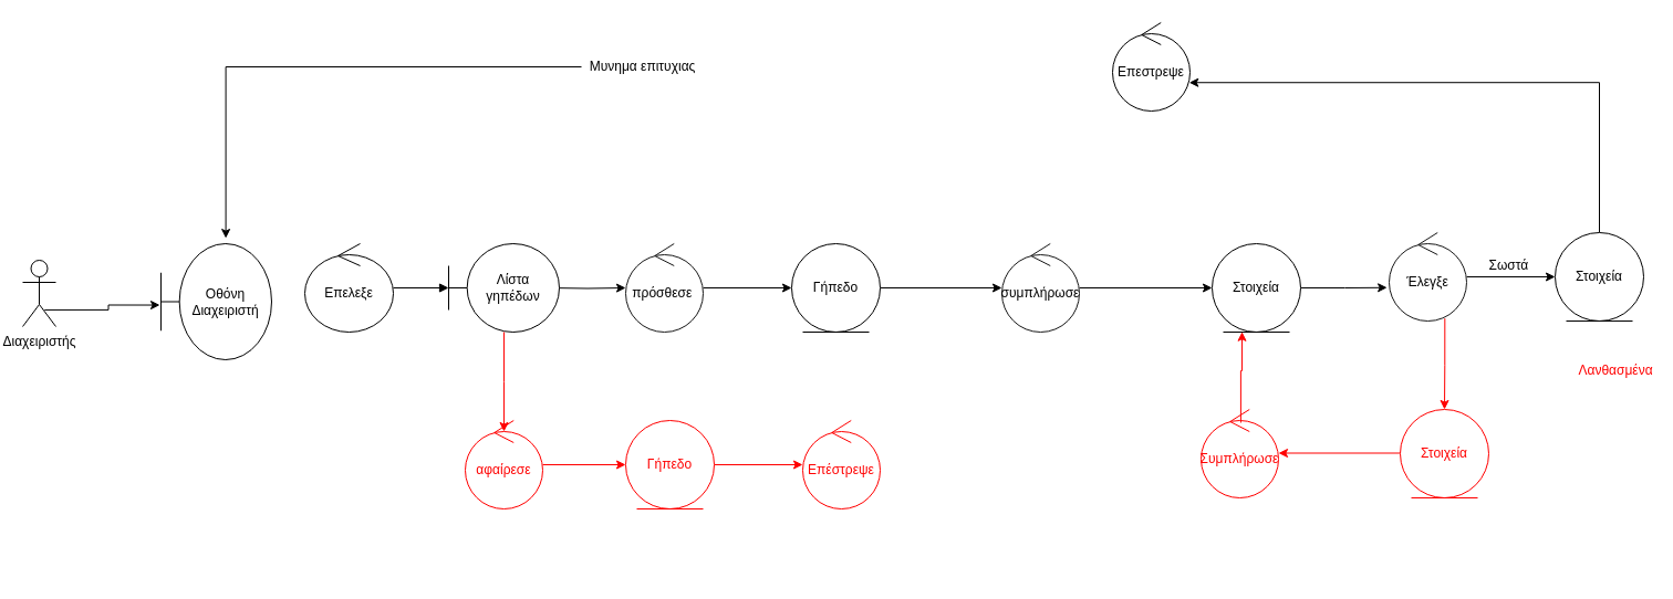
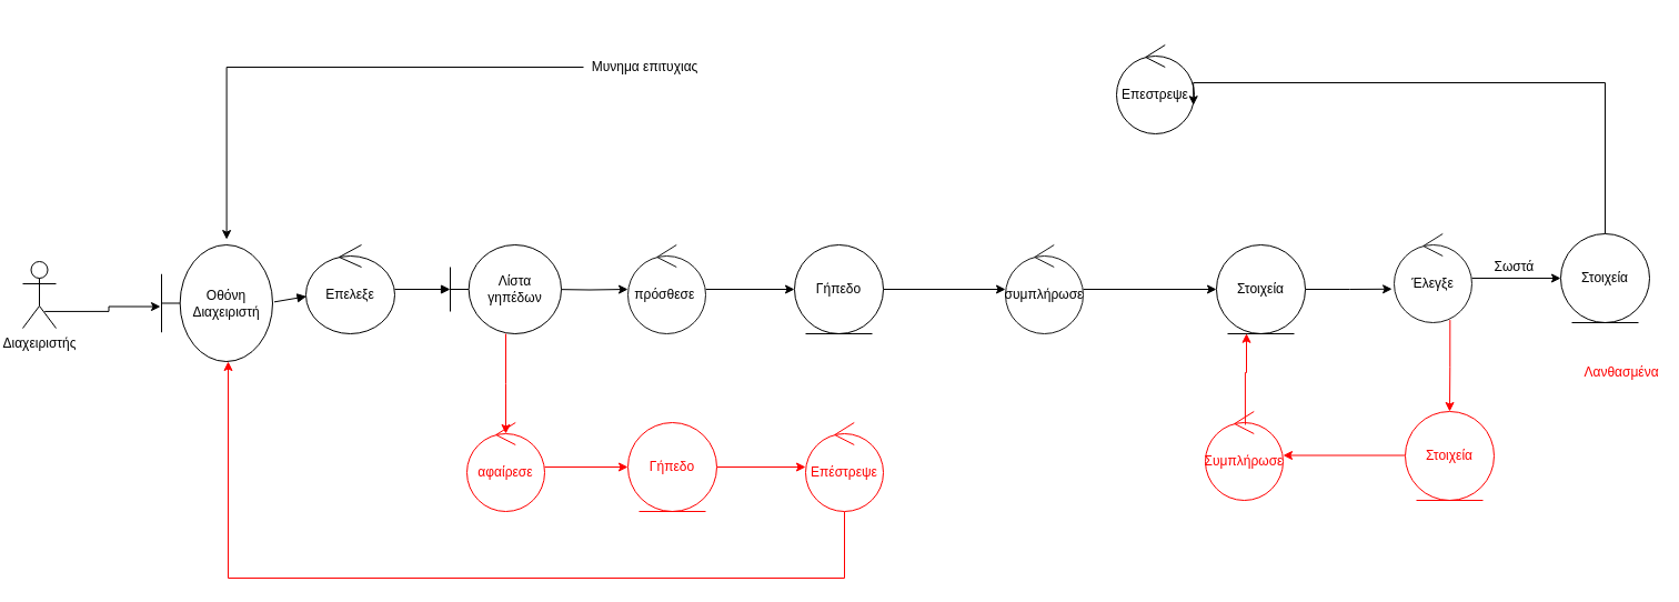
- <mxCell id="9" value="Επεστρεψε" style="ellipse;shape=umlControl;whiteSpace=wrap;html=1;" parent="1" vertex="1"><mxGeometry x="1005" y="20" width="70" height="80" as="geometry" /></mxCell>
+ <mxCell id="9" value="Επεστρεψε" style="ellipse;shape=umlControl;whiteSpace=wrap;html=1;" parent="1" vertex="1"><mxGeometry x="1005" y="40" width="70" height="80" as="geometry" /></mxCell>
+ <mxCell id="5" value="" style="html=1;verticalAlign=bottom;endArrow=block;rounded=0;exitX=1.015;exitY=0.489;exitDx=0;exitDy=0;exitPerimeter=0;" parent="1" source="4" target="6" edge="1"><mxGeometry x="0.009" y="2" width="80" relative="1" as="geometry"><mxPoint x="795" y="265.909" as="sourcePoint" /><mxPoint x="795" y="280" as="targetPoint" /><Array as="points" /><mxPoint as="offset" /></mxGeometry></mxCell>
+ <mxCell id="37" style="edgeStyle=orthogonalEdgeStyle;rounded=0;orthogonalLoop=1;jettySize=auto;html=1;entryX=0.6;entryY=1;entryDx=0;entryDy=0;entryPerimeter=0;fontColor=#FF0000;strokeColor=#FF0000;" edge="1" parent="1" source="38" target="4"><mxGeometry relative="1" as="geometry"><Array as="points"><mxPoint x="760" y="520" /><mxPoint x="205" y="520" /></Array></mxGeometry></mxCell>
